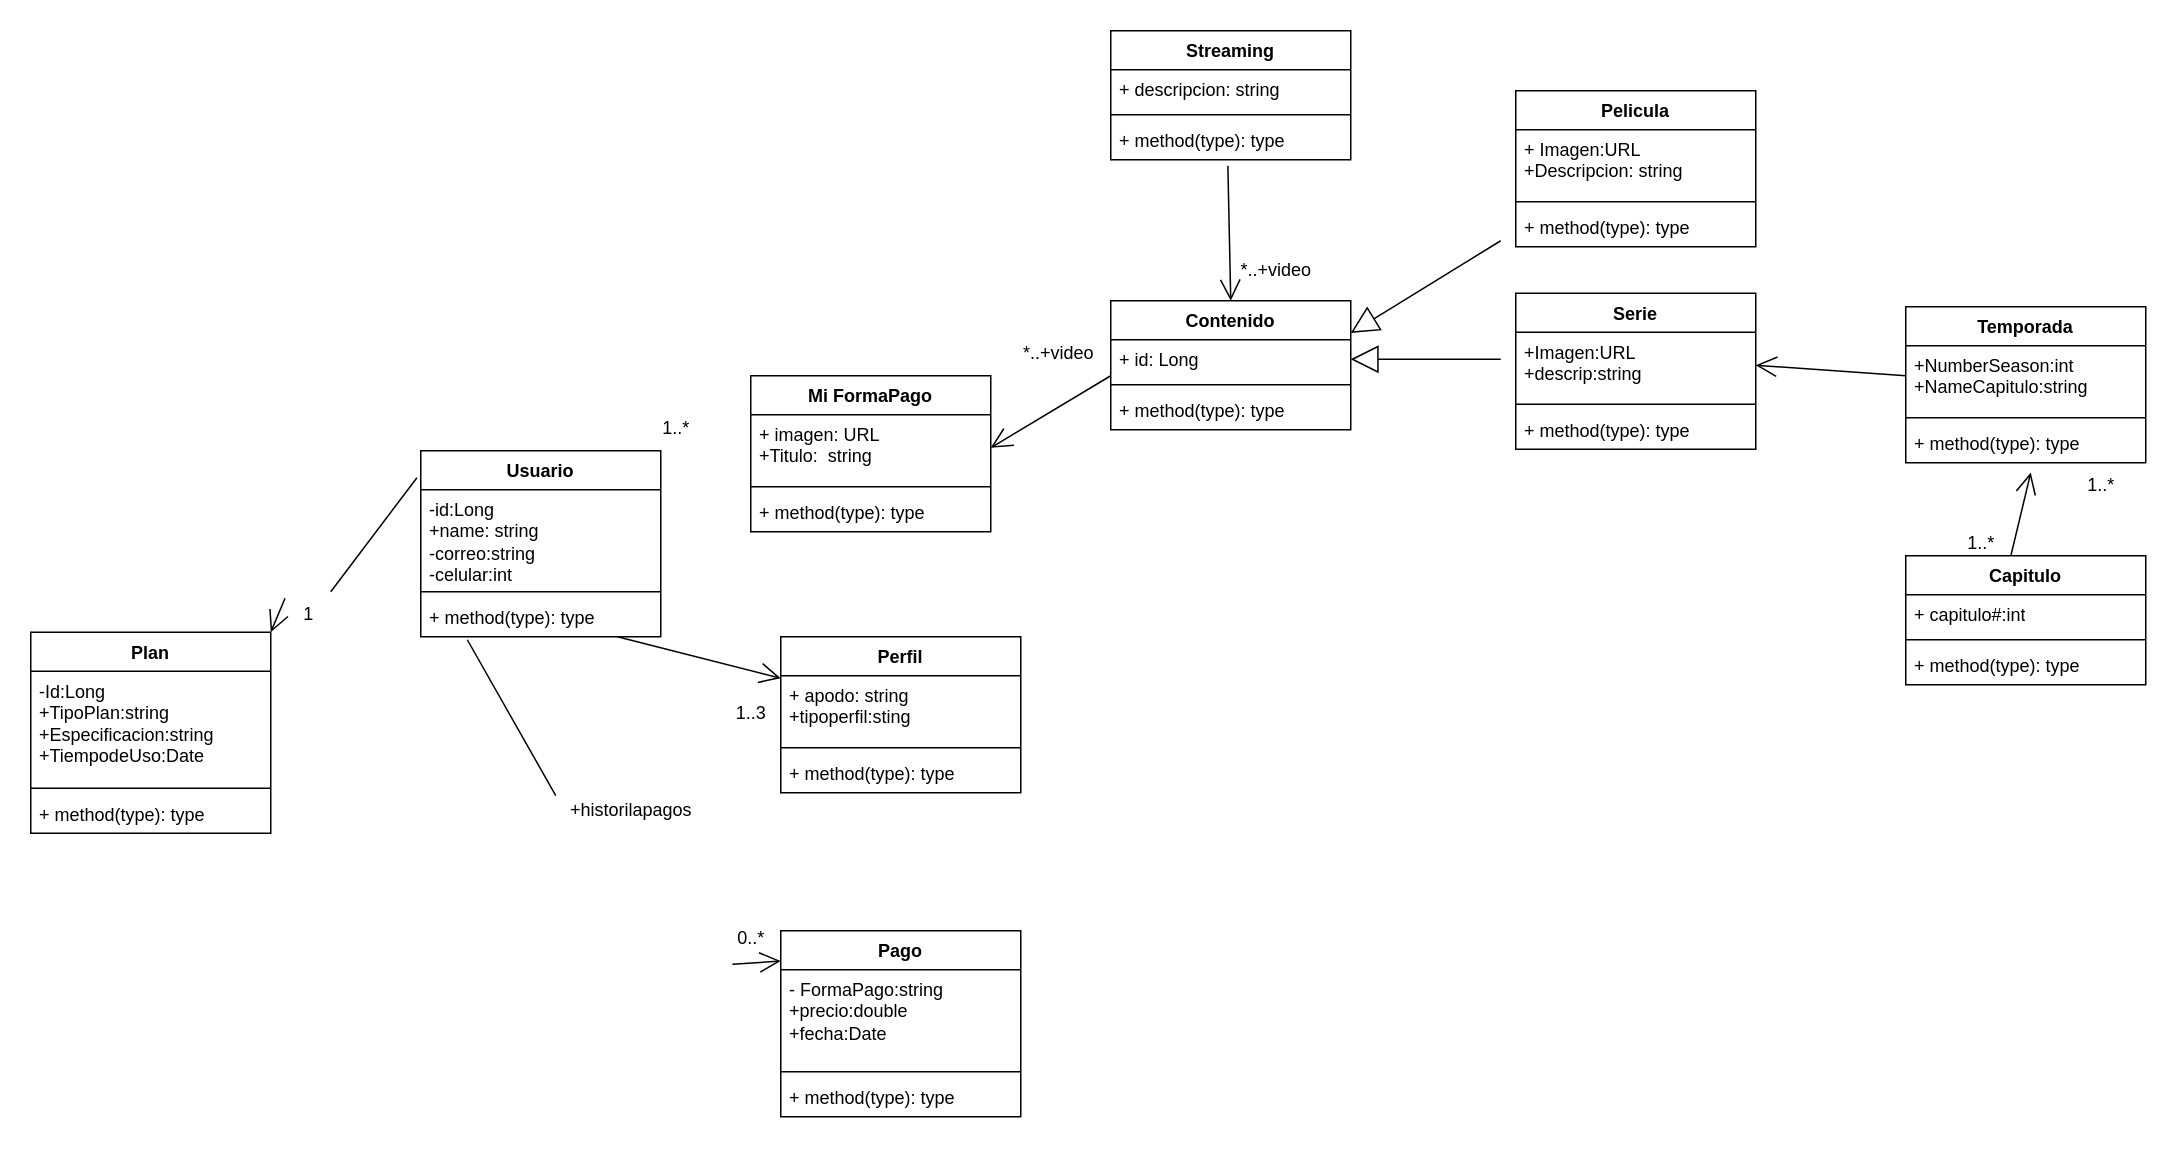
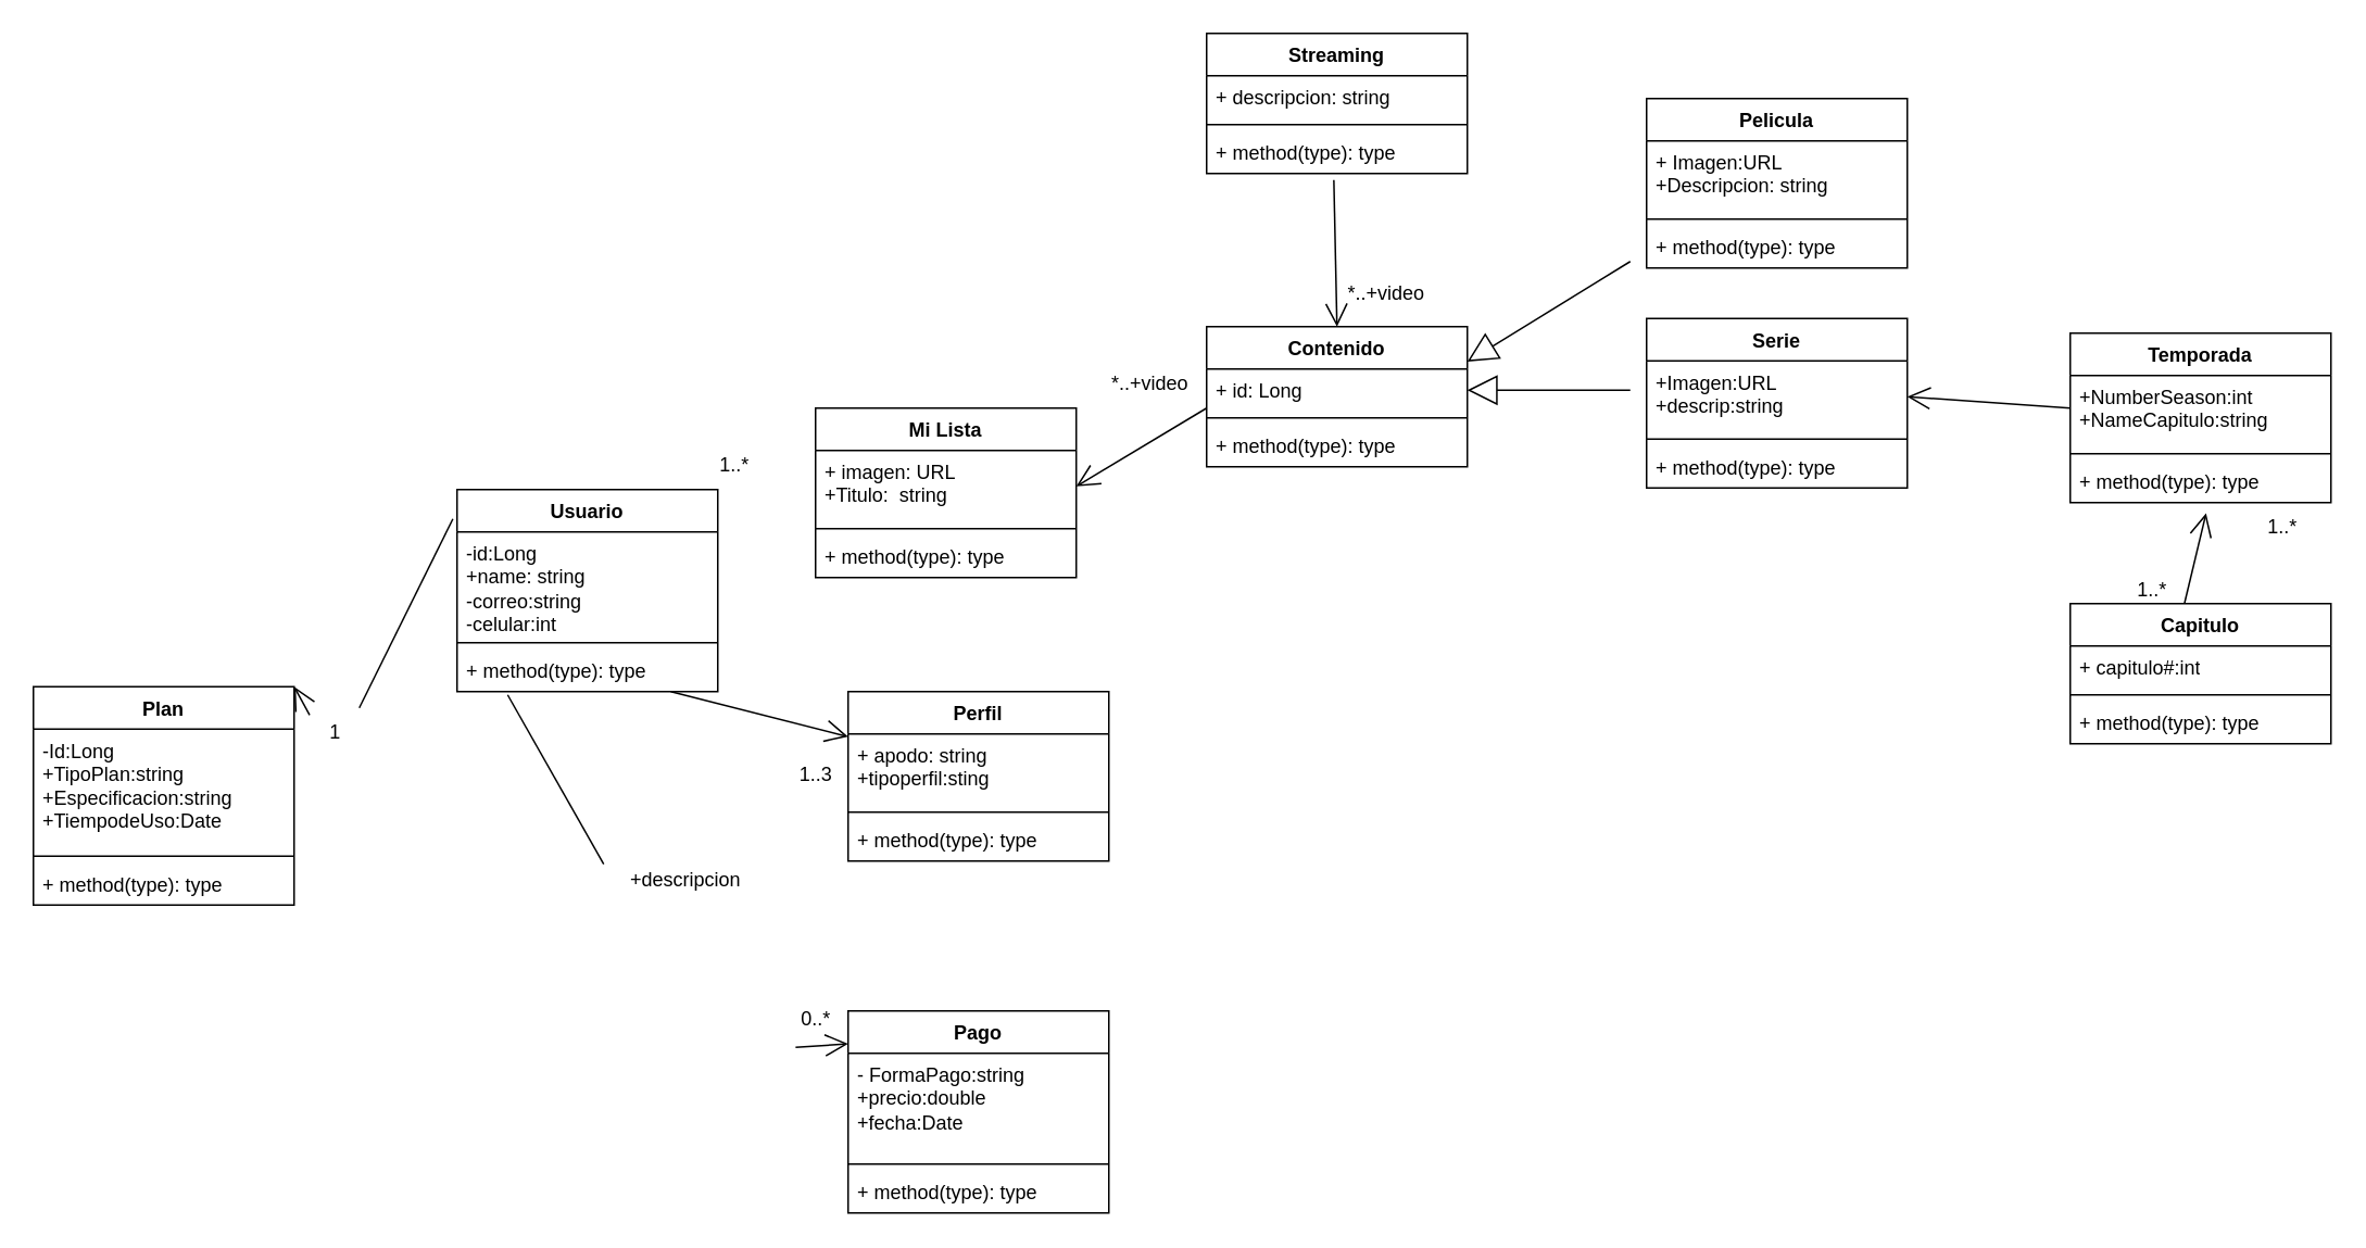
- <mxCell id="11" value="Mi FormaPago" style="swimlane;fontStyle=1;align=center;verticalAlign=top;childLayout=stackLayout;horizontal=1;startSize=26;horizontalStack=0;resizeParent=1;resizeParentMax=0;resizeLast=0;collapsible=1;marginBottom=0;whiteSpace=wrap;html=1;" parent="1" vertex="1"><mxGeometry x="500" y="250" width="160" height="104" as="geometry" /></mxCell>
+ <mxCell id="11" value="Mi Lista" style="swimlane;fontStyle=1;align=center;verticalAlign=top;childLayout=stackLayout;horizontal=1;startSize=26;horizontalStack=0;resizeParent=1;resizeParentMax=0;resizeLast=0;collapsible=1;marginBottom=0;whiteSpace=wrap;html=1;" parent="1" vertex="1"><mxGeometry x="500" y="250" width="160" height="104" as="geometry" /></mxCell>
- <mxCell id="43" value="1" style="text;html=1;align=center;verticalAlign=middle;resizable=0;points=[];autosize=1;strokeColor=none;fillColor=none;" parent="1" vertex="1"><mxGeometry x="190" y="394" width="30" height="30" as="geometry" /></mxCell>
+ <mxCell id="43" value="1" style="text;html=1;align=center;verticalAlign=middle;resizable=0;points=[];autosize=1;strokeColor=none;fillColor=none;" parent="1" vertex="1"><mxGeometry x="190" y="434" width="30" height="30" as="geometry" /></mxCell>
- <mxCell id="39" value="+historilapagos" style="text;html=1;align=center;verticalAlign=middle;resizable=0;points=[];autosize=1;strokeColor=none;fillColor=none;" parent="1" vertex="1"><mxGeometry x="370" y="525" width="100" height="30" as="geometry" /></mxCell>
+ <mxCell id="39" value="+descripcion" style="text;html=1;align=center;verticalAlign=middle;resizable=0;points=[];autosize=1;strokeColor=none;fillColor=none;" parent="1" vertex="1"><mxGeometry x="370" y="525" width="100" height="30" as="geometry" /></mxCell>
